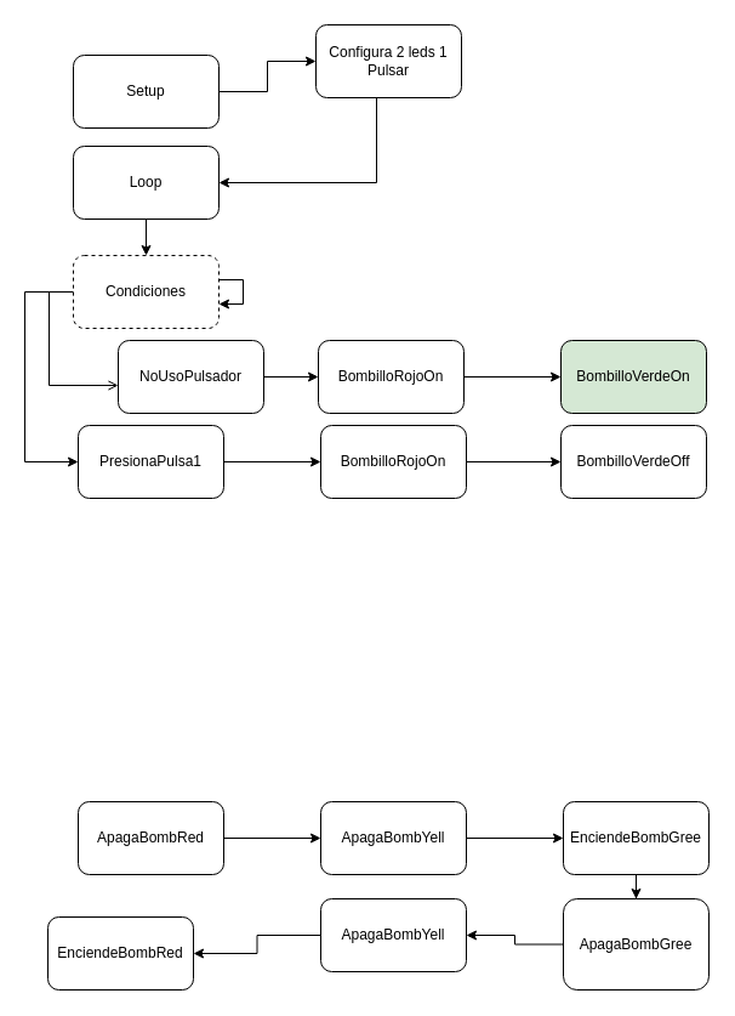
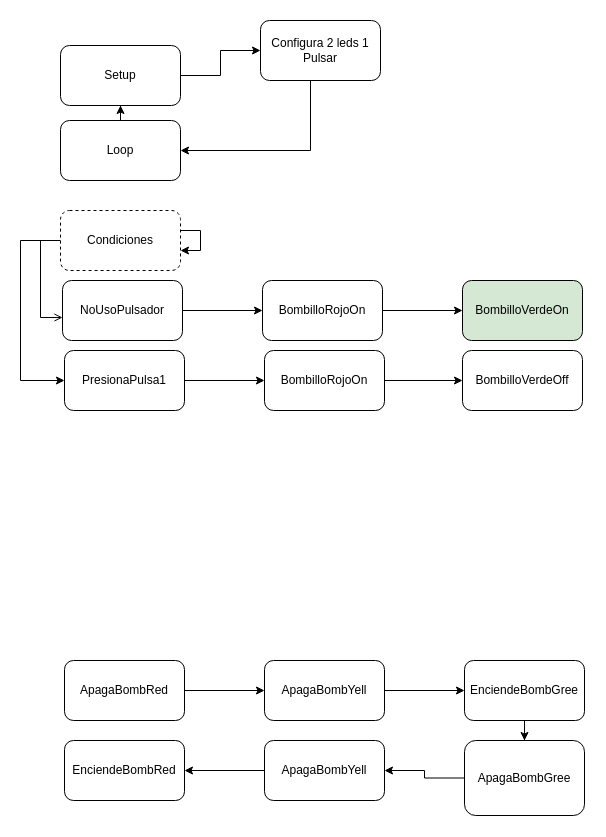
- <mxCell id="4" style="edgeStyle=orthogonalEdgeStyle;rounded=0;orthogonalLoop=1;jettySize=auto;html=1;" parent="1" source="5" target="19" edge="1"><mxGeometry relative="1" as="geometry" /></mxCell>
+ <mxCell id="4" style="edgeStyle=orthogonalEdgeStyle;rounded=0;orthogonalLoop=1;jettySize=auto;html=1;" parent="1" source="5" target="7" edge="1"><mxGeometry relative="1" as="geometry" /></mxCell>
- <mxCell id="32" value="NoUsoPulsador" style="whiteSpace=wrap;html=1;rounded=1;" parent="1" vertex="1"><mxGeometry x="97" y="280" width="120" height="60" as="geometry" /></mxCell>
+ <mxCell id="32" value="NoUsoPulsador" style="whiteSpace=wrap;html=1;rounded=1;" parent="1" vertex="1"><mxGeometry x="62" y="280" width="120" height="60" as="geometry" /></mxCell>
- <mxCell id="27" value="EnciendeBombRed" style="whiteSpace=wrap;html=1;rounded=1;" parent="1" vertex="1"><mxGeometry x="39" y="755" width="120" height="60" as="geometry" /></mxCell>
+ <mxCell id="27" value="EnciendeBombRed" style="whiteSpace=wrap;html=1;rounded=1;" parent="1" vertex="1"><mxGeometry x="64" y="740" width="120" height="60" as="geometry" /></mxCell>
